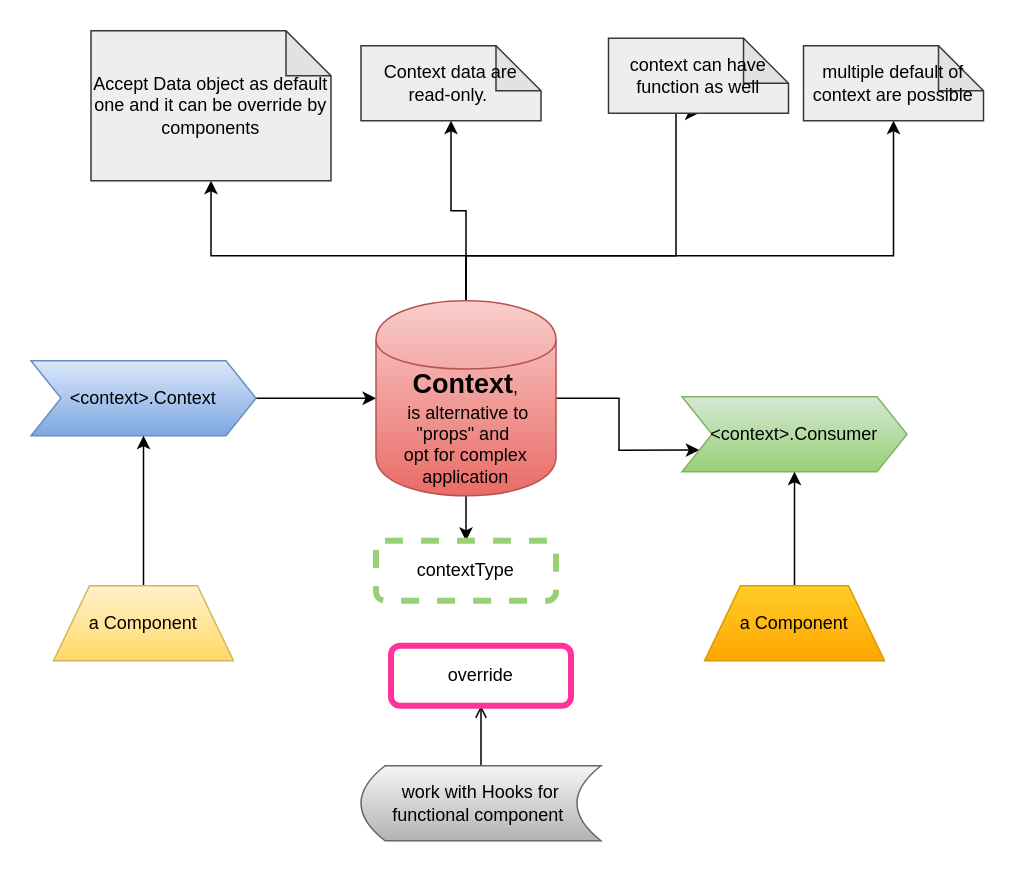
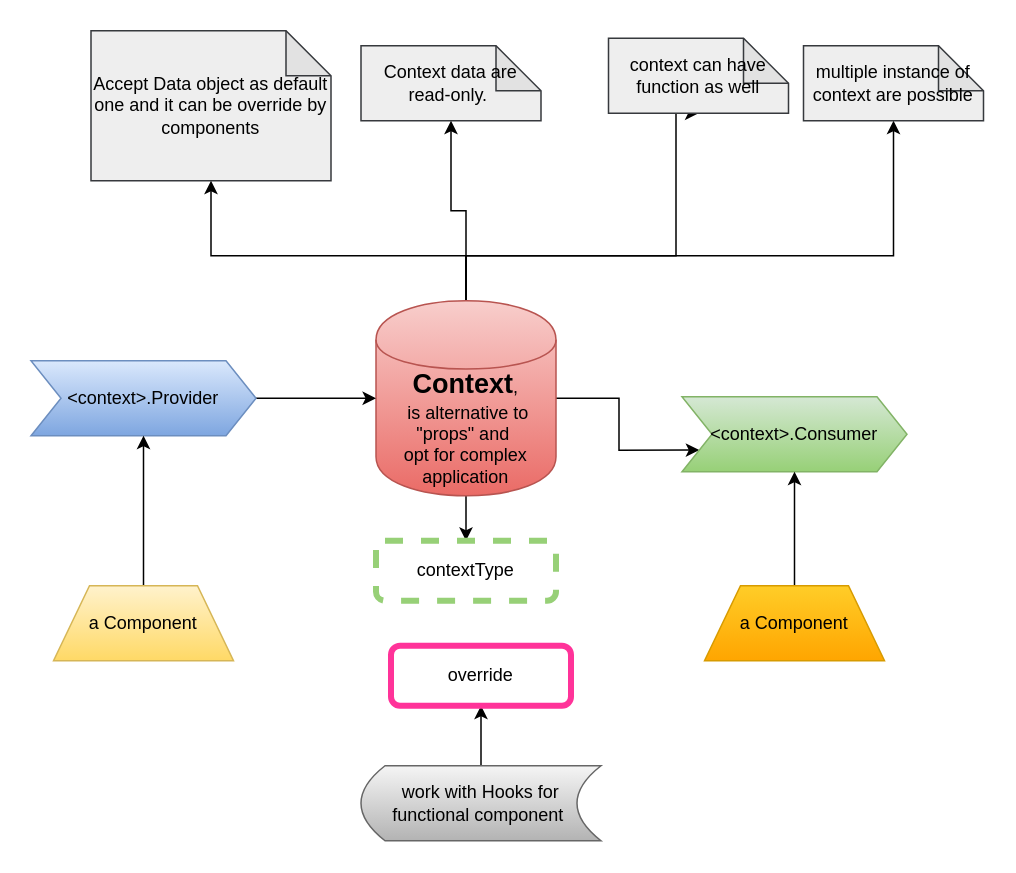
- <mxCell id="19" value="multiple default of context are possible" style="shape=note;whiteSpace=wrap;html=1;backgroundOutline=1;darkOpacity=0.05;fillColor=#eeeeee;strokeColor=#36393d;" vertex="1" parent="1"><mxGeometry x="535" y="30" width="120" height="50" as="geometry" /></mxCell>
+ <mxCell id="19" value="multiple instance of context are possible" style="shape=note;whiteSpace=wrap;html=1;backgroundOutline=1;darkOpacity=0.05;fillColor=#eeeeee;strokeColor=#36393d;" vertex="1" parent="1"><mxGeometry x="535" y="30" width="120" height="50" as="geometry" /></mxCell>
- <mxCell id="12" value="&amp;lt;context&amp;gt;.Context" style="shape=step;perimeter=stepPerimeter;whiteSpace=wrap;html=1;fixedSize=1;gradientColor=#7ea6e0;fillColor=#dae8fc;strokeColor=#6c8ebf;" vertex="1" parent="1"><mxGeometry x="20" y="240" width="150" height="50" as="geometry" /></mxCell>
+ <mxCell id="12" value="&amp;lt;context&amp;gt;.Provider" style="shape=step;perimeter=stepPerimeter;whiteSpace=wrap;html=1;fixedSize=1;gradientColor=#7ea6e0;fillColor=#dae8fc;strokeColor=#6c8ebf;" vertex="1" parent="1"><mxGeometry x="20" y="240" width="150" height="50" as="geometry" /></mxCell>
- <mxCell id="20" style="edgeStyle=orthogonalEdgeStyle;rounded=0;orthogonalLoop=1;jettySize=auto;html=1;endArrow=open;" edge="1" parent="1" source="21" target="23"><mxGeometry relative="1" as="geometry" /></mxCell>
+ <mxCell id="20" style="edgeStyle=orthogonalEdgeStyle;rounded=0;orthogonalLoop=1;jettySize=auto;html=1;" edge="1" parent="1" source="21" target="23"><mxGeometry relative="1" as="geometry" /></mxCell>
